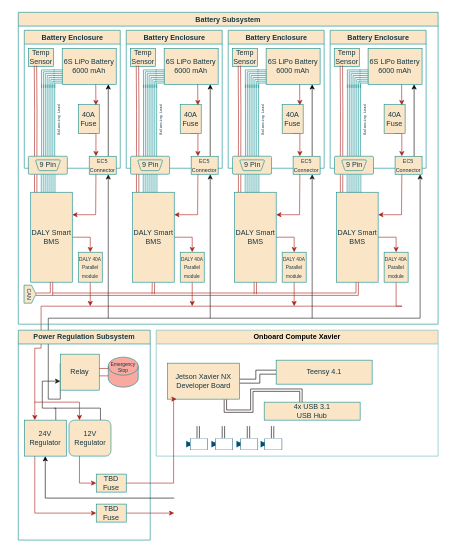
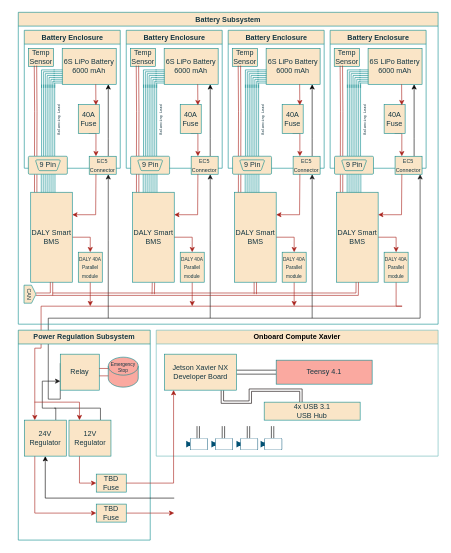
- <mxCell id="23" value="Teensy 4.1" style="rounded=0;whiteSpace=wrap;html=1;strokeColor=#0F8B8D;align=center;verticalAlign=middle;fontFamily=Helvetica;fontSize=12;fontColor=#143642;fillColor=#FAE5C7;" vertex="1" parent="19"><mxGeometry x="200" y="50" width="160" height="40" as="geometry" /></mxCell>
+ <mxCell id="23" value="Teensy 4.1" style="rounded=0;whiteSpace=wrap;html=1;strokeColor=#0F8B8D;align=center;verticalAlign=middle;fontFamily=Helvetica;fontSize=12;fontColor=#143642;fillColor=#faa9a0;" vertex="1" parent="19"><mxGeometry x="200" y="50" width="160" height="40" as="geometry" /></mxCell>
- <mxCell id="22" value="Jetson Xavier NX Developer Board" style="whiteSpace=wrap;html=1;rounded=0;strokeColor=#0F8B8D;align=center;verticalAlign=middle;fontFamily=Helvetica;fontSize=12;fontColor=#143642;fillColor=#FAE5C7;" vertex="1" parent="19"><mxGeometry x="18.79" y="55" width="120" height="60" as="geometry" /></mxCell>
+ <mxCell id="22" value="Jetson Xavier NX Developer Board" style="whiteSpace=wrap;html=1;rounded=0;strokeColor=#0F8B8D;align=center;verticalAlign=middle;fontFamily=Helvetica;fontSize=12;fontColor=#143642;fillColor=#FAE5C7;" vertex="1" parent="19"><mxGeometry x="13.79" y="40" width="120" height="60" as="geometry" /></mxCell>
- <mxCell id="13" value="12V Regulator" style="whiteSpace=wrap;html=1;strokeColor=#0F8B8D;fontColor=#143642;fillColor=#FAE5C7;rounded=1;" parent="4" vertex="1"><mxGeometry x="84.51" y="150" width="70" height="60" as="geometry" /></mxCell>
+ <mxCell id="13" value="12V Regulator" style="rounded=0;whiteSpace=wrap;html=1;strokeColor=#0F8B8D;fontColor=#143642;fillColor=#FAE5C7;" parent="4" vertex="1"><mxGeometry x="84.51" y="150" width="70" height="60" as="geometry" /></mxCell>
